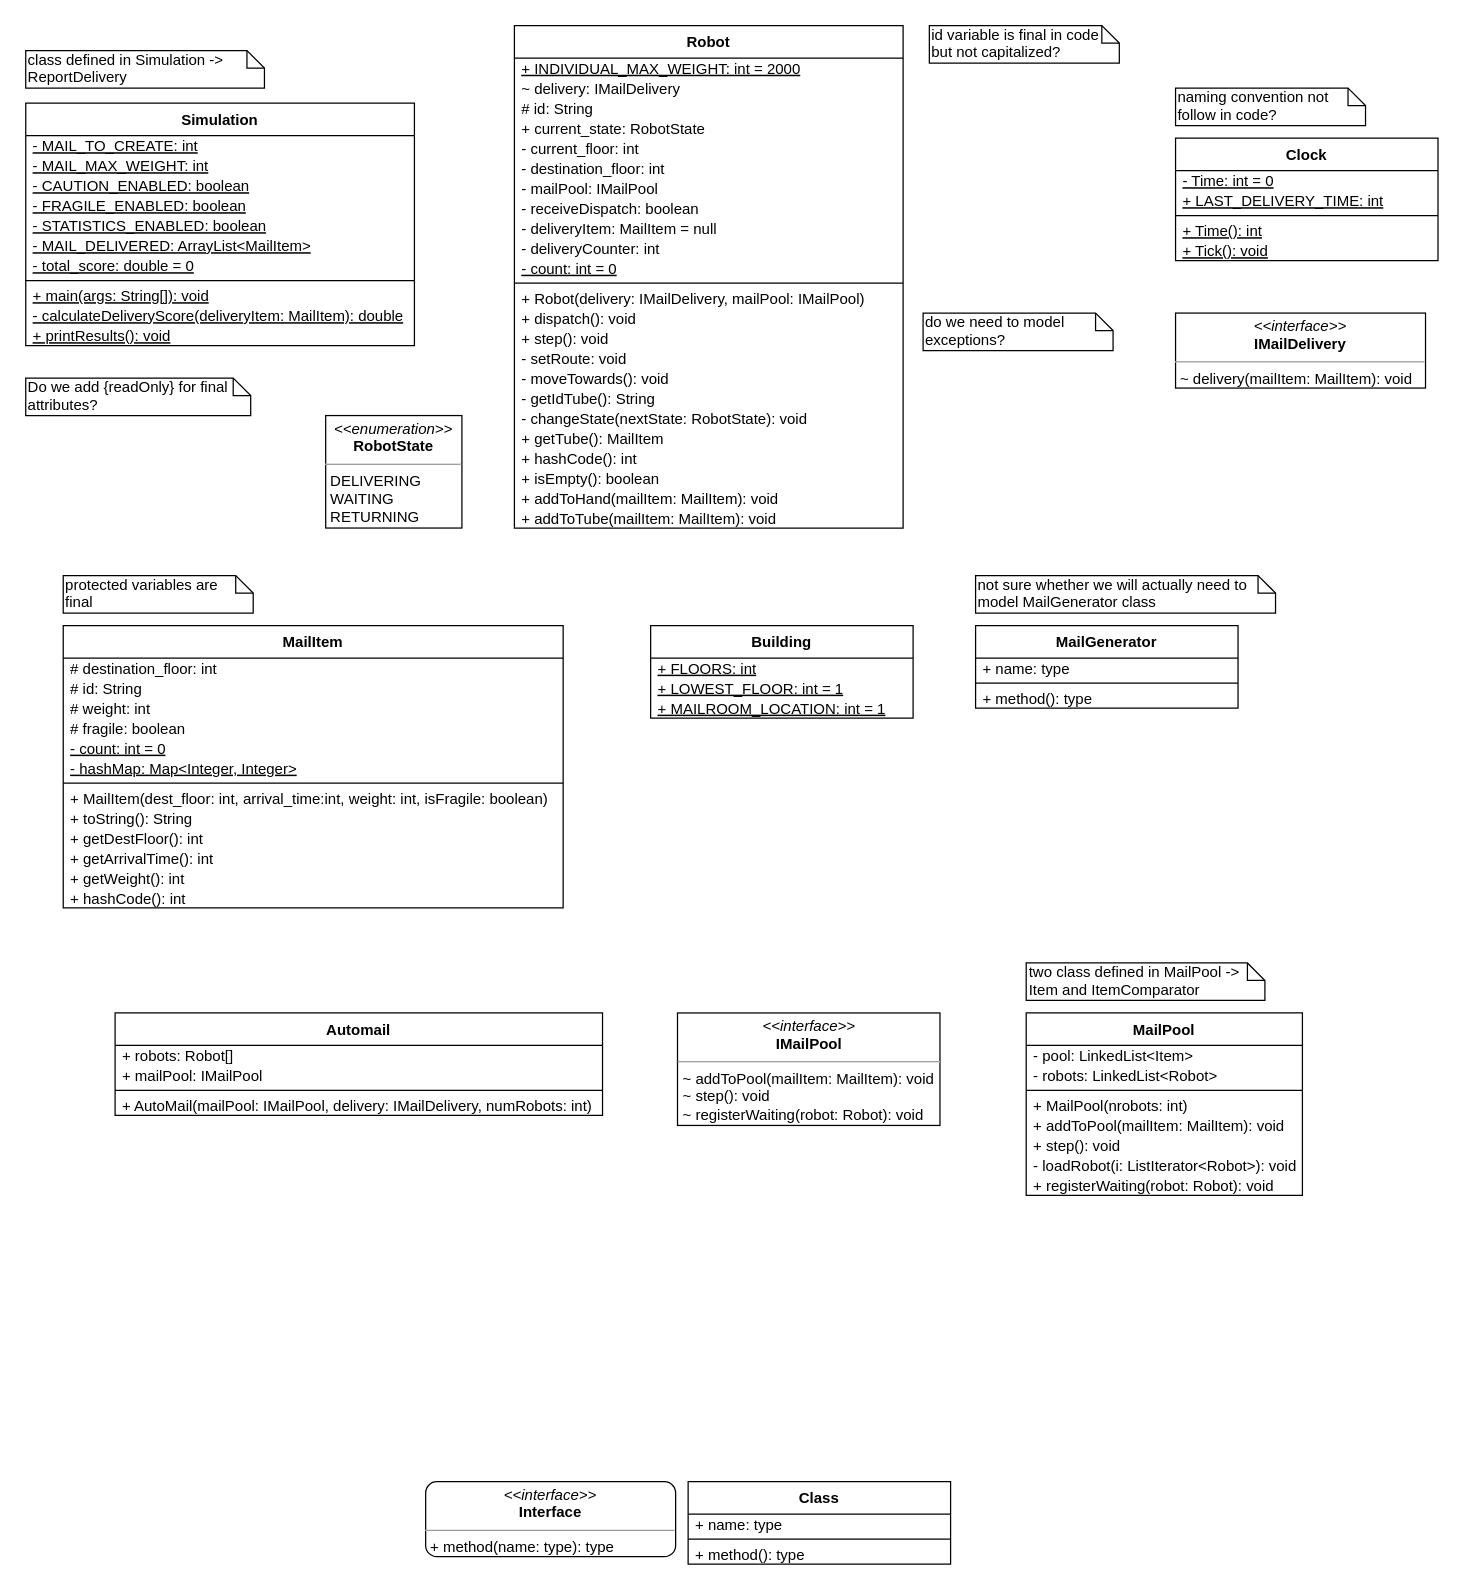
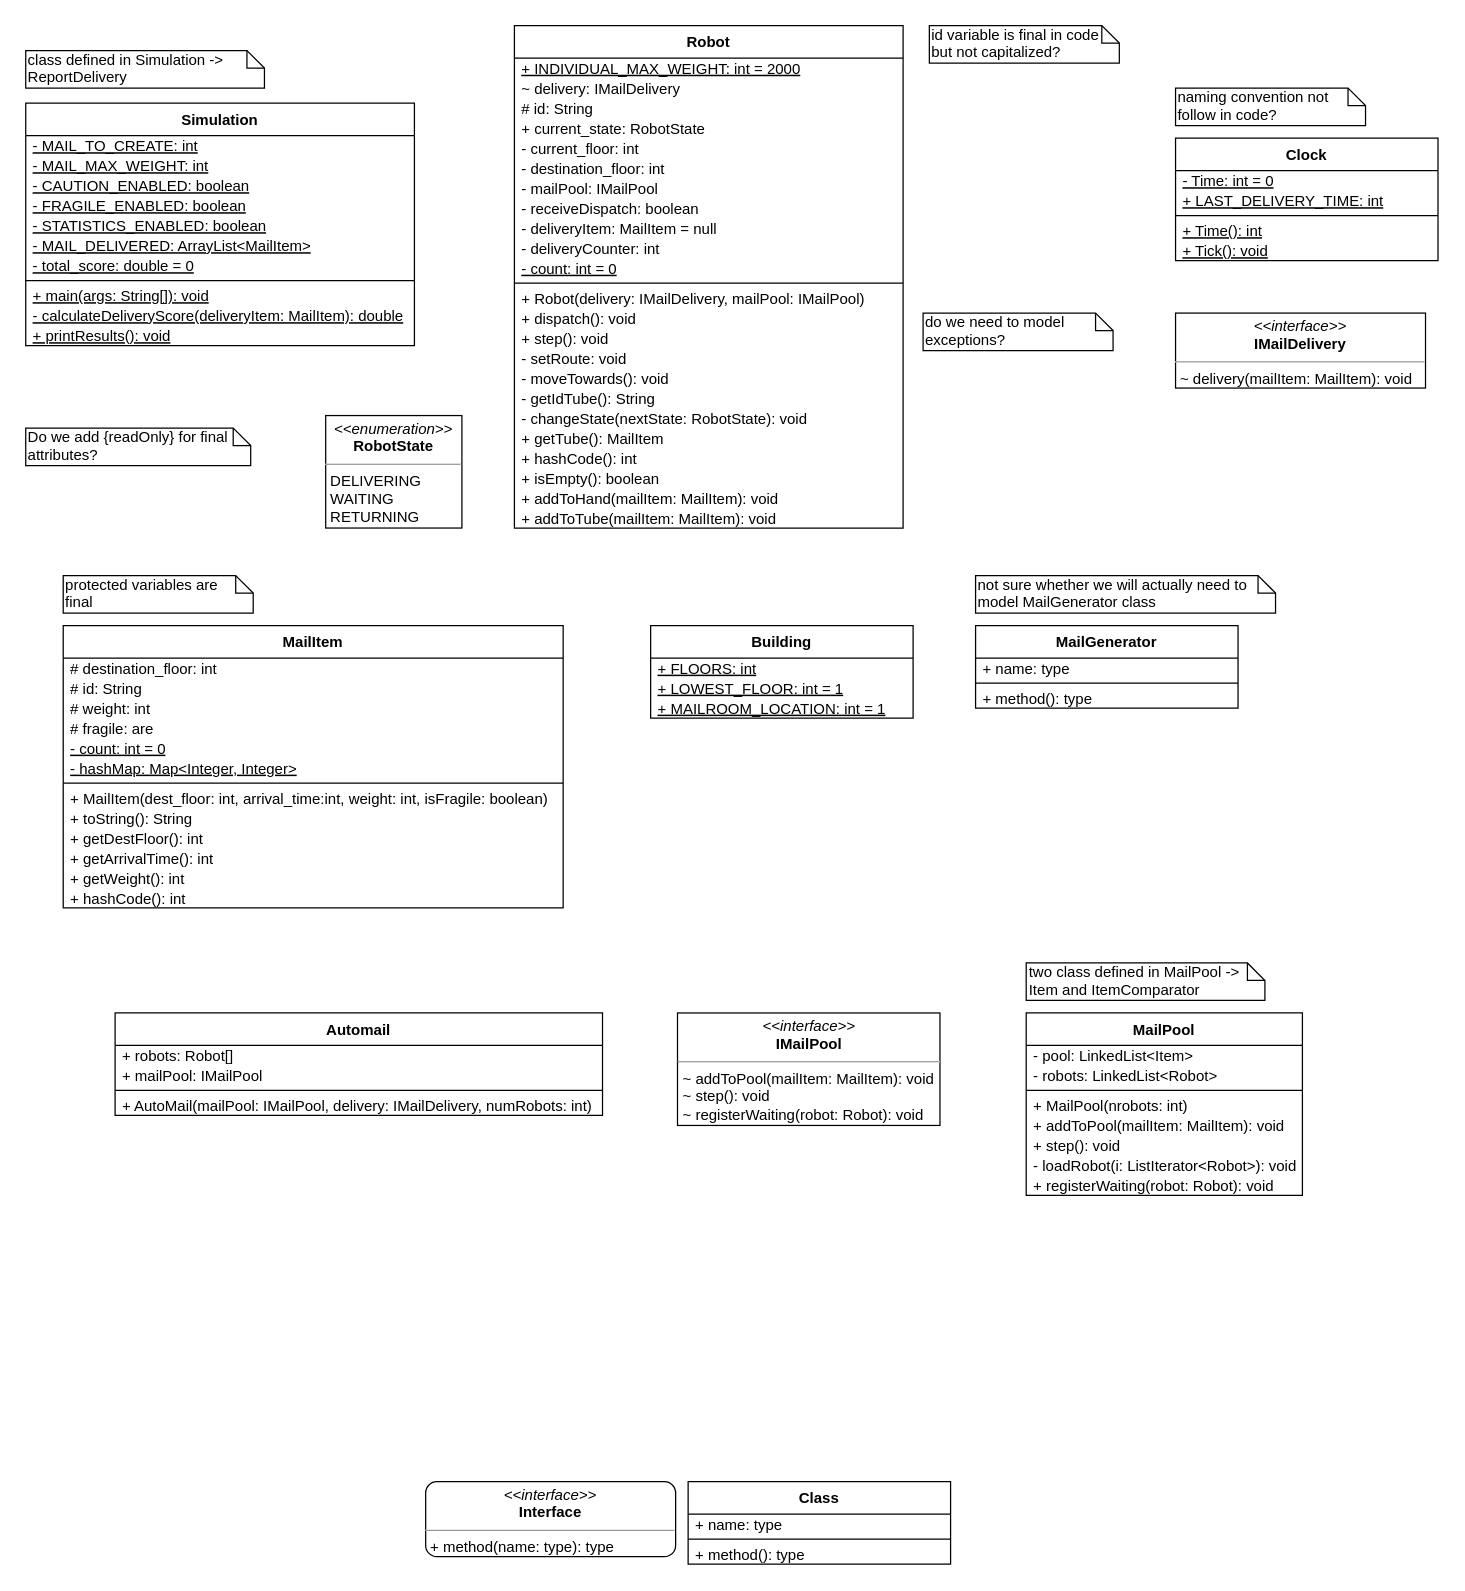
- <mxCell id="28" value="&lt;span style=&quot;font-family: &amp;#34;helvetica&amp;#34;&quot;&gt;Do we add {readOnly} for final attributes?&lt;/span&gt;" style="shape=note;whiteSpace=wrap;html=1;size=14;verticalAlign=top;align=left;spacingTop=-6;fontSize=12;" vertex="1" parent="1"><mxGeometry x="20" y="302" width="180" height="30" as="geometry" /></mxCell>
+ <mxCell id="28" value="&lt;span style=&quot;font-family: &amp;#34;helvetica&amp;#34;&quot;&gt;Do we add {readOnly} for final attributes?&lt;/span&gt;" style="shape=note;whiteSpace=wrap;html=1;size=14;verticalAlign=top;align=left;spacingTop=-6;fontSize=12;" vertex="1" parent="1"><mxGeometry x="20" y="342" width="180" height="30" as="geometry" /></mxCell>
- <mxCell id="54" value="# fragile: boolean" style="text;strokeColor=none;fillColor=none;align=left;verticalAlign=middle;spacingLeft=4;spacingRight=4;overflow=hidden;rotatable=0;points=[[0,0.5],[1,0.5]];portConstraint=eastwest;fontSize=12;fontStyle=0;" vertex="1" parent="50"><mxGeometry y="74" width="400" height="16" as="geometry" /></mxCell>
+ <mxCell id="54" value="# fragile: are" style="text;strokeColor=none;fillColor=none;align=left;verticalAlign=middle;spacingLeft=4;spacingRight=4;overflow=hidden;rotatable=0;points=[[0,0.5],[1,0.5]];portConstraint=eastwest;fontSize=12;fontStyle=0;" vertex="1" parent="50"><mxGeometry y="74" width="400" height="16" as="geometry" /></mxCell>
